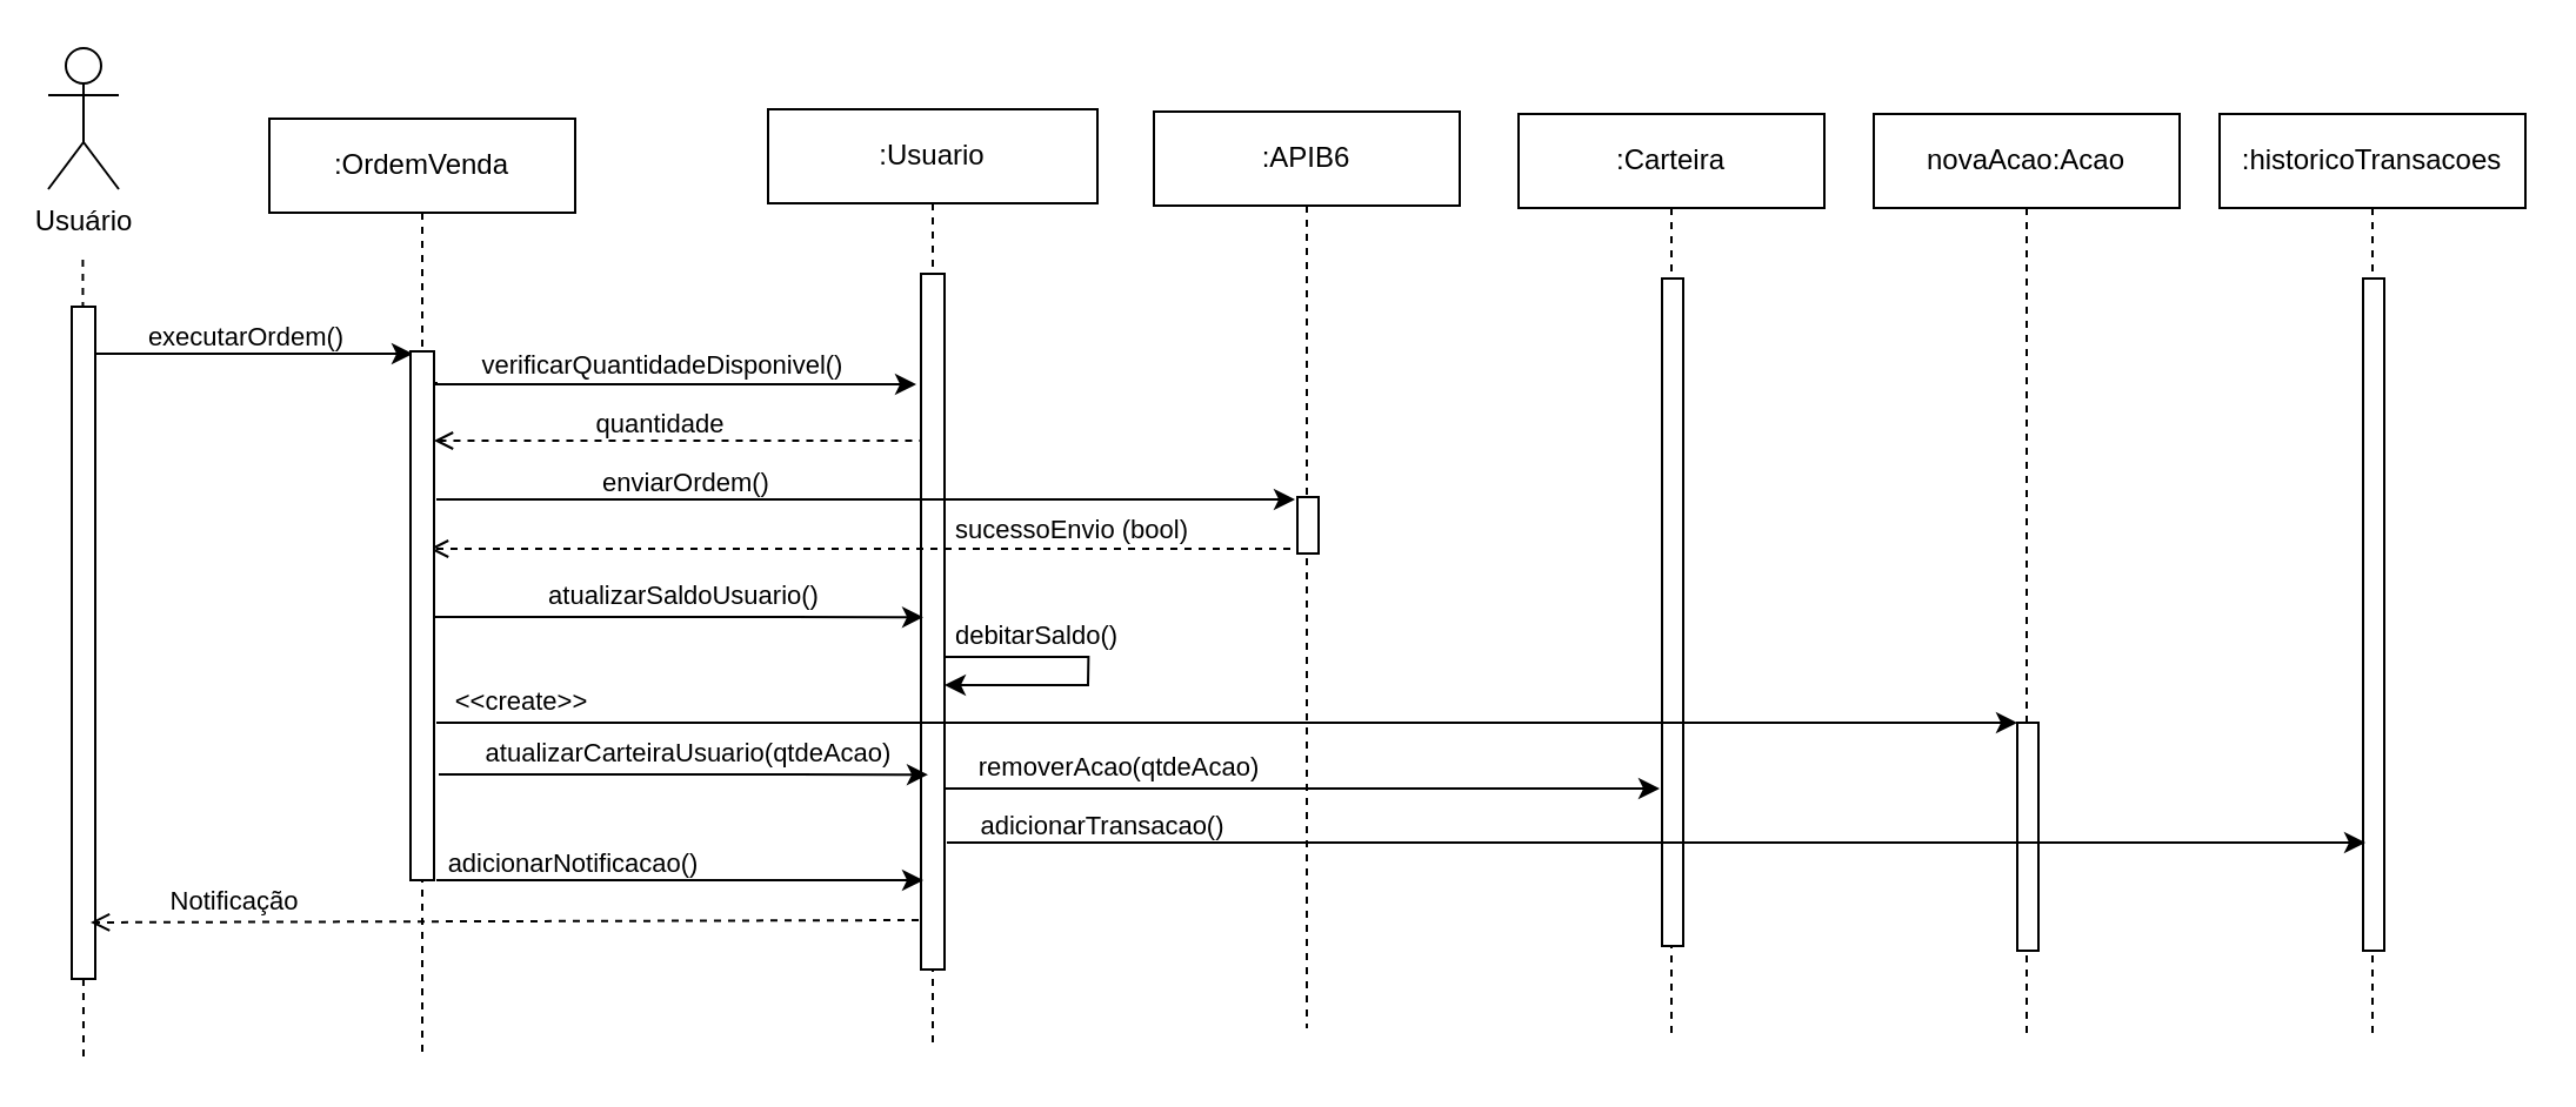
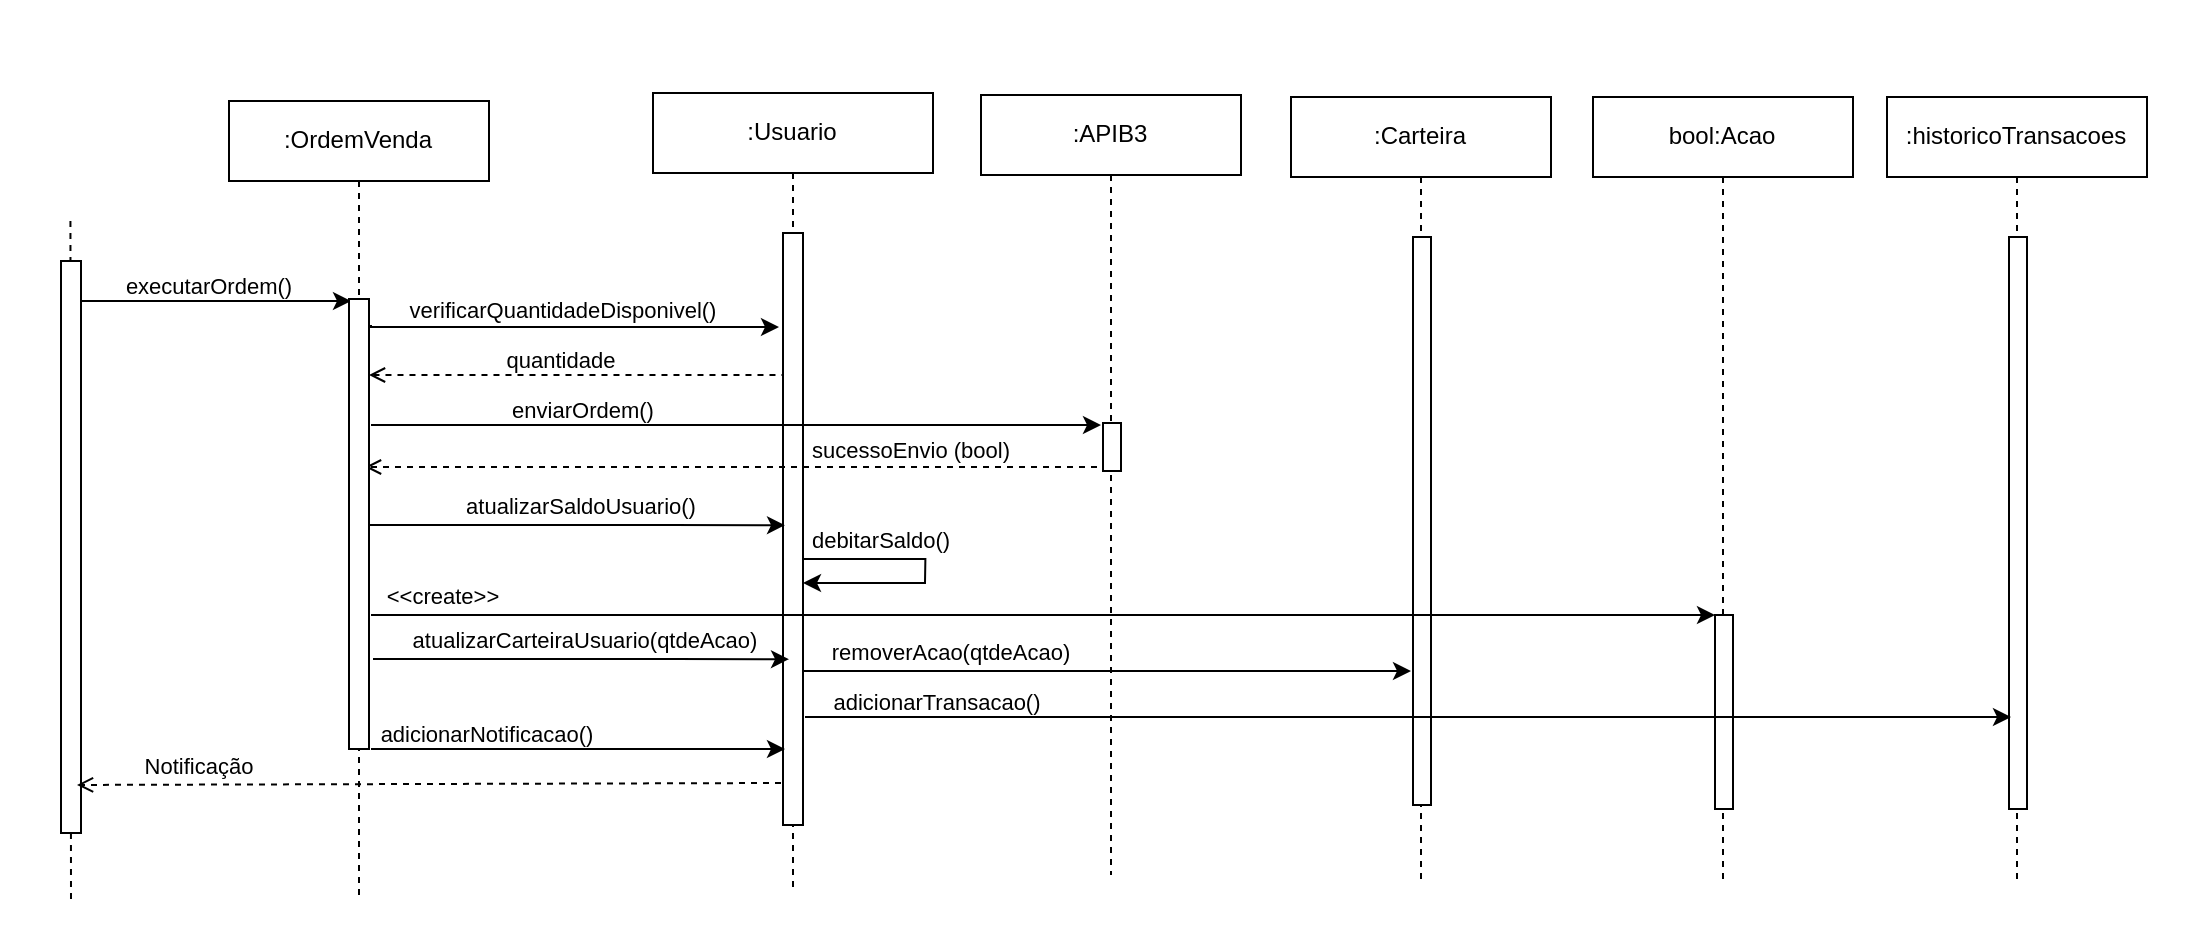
- <mxCell id="2" value="Usuário" style="shape=umlActor;verticalLabelPosition=bottom;verticalAlign=top;html=1;" vertex="1" parent="1"><mxGeometry x="20" y="20" width="30" height="60" as="geometry" /></mxCell>
- <mxCell id="9" value=":APIB6" style="shape=umlLifeline;perimeter=lifelinePerimeter;whiteSpace=wrap;html=1;container=1;dropTarget=0;collapsible=0;recursiveResize=0;outlineConnect=0;portConstraint=eastwest;newEdgeStyle={&quot;curved&quot;:0,&quot;rounded&quot;:0};" vertex="1" parent="1"><mxGeometry x="490" y="47" width="130" height="390" as="geometry" /></mxCell>
+ <mxCell id="9" value=":APIB3" style="shape=umlLifeline;perimeter=lifelinePerimeter;whiteSpace=wrap;html=1;container=1;dropTarget=0;collapsible=0;recursiveResize=0;outlineConnect=0;portConstraint=eastwest;newEdgeStyle={&quot;curved&quot;:0,&quot;rounded&quot;:0};" vertex="1" parent="1"><mxGeometry x="490" y="47" width="130" height="390" as="geometry" /></mxCell>
- <mxCell id="31" value="novaAcao:Acao" style="shape=umlLifeline;perimeter=lifelinePerimeter;whiteSpace=wrap;html=1;container=1;dropTarget=0;collapsible=0;recursiveResize=0;outlineConnect=0;portConstraint=eastwest;newEdgeStyle={&quot;curved&quot;:0,&quot;rounded&quot;:0};" vertex="1" parent="1"><mxGeometry x="796" y="48" width="130" height="393" as="geometry" /></mxCell>
+ <mxCell id="31" value="bool:Acao" style="shape=umlLifeline;perimeter=lifelinePerimeter;whiteSpace=wrap;html=1;container=1;dropTarget=0;collapsible=0;recursiveResize=0;outlineConnect=0;portConstraint=eastwest;newEdgeStyle={&quot;curved&quot;:0,&quot;rounded&quot;:0};" vertex="1" parent="1"><mxGeometry x="796" y="48" width="130" height="393" as="geometry" /></mxCell>
